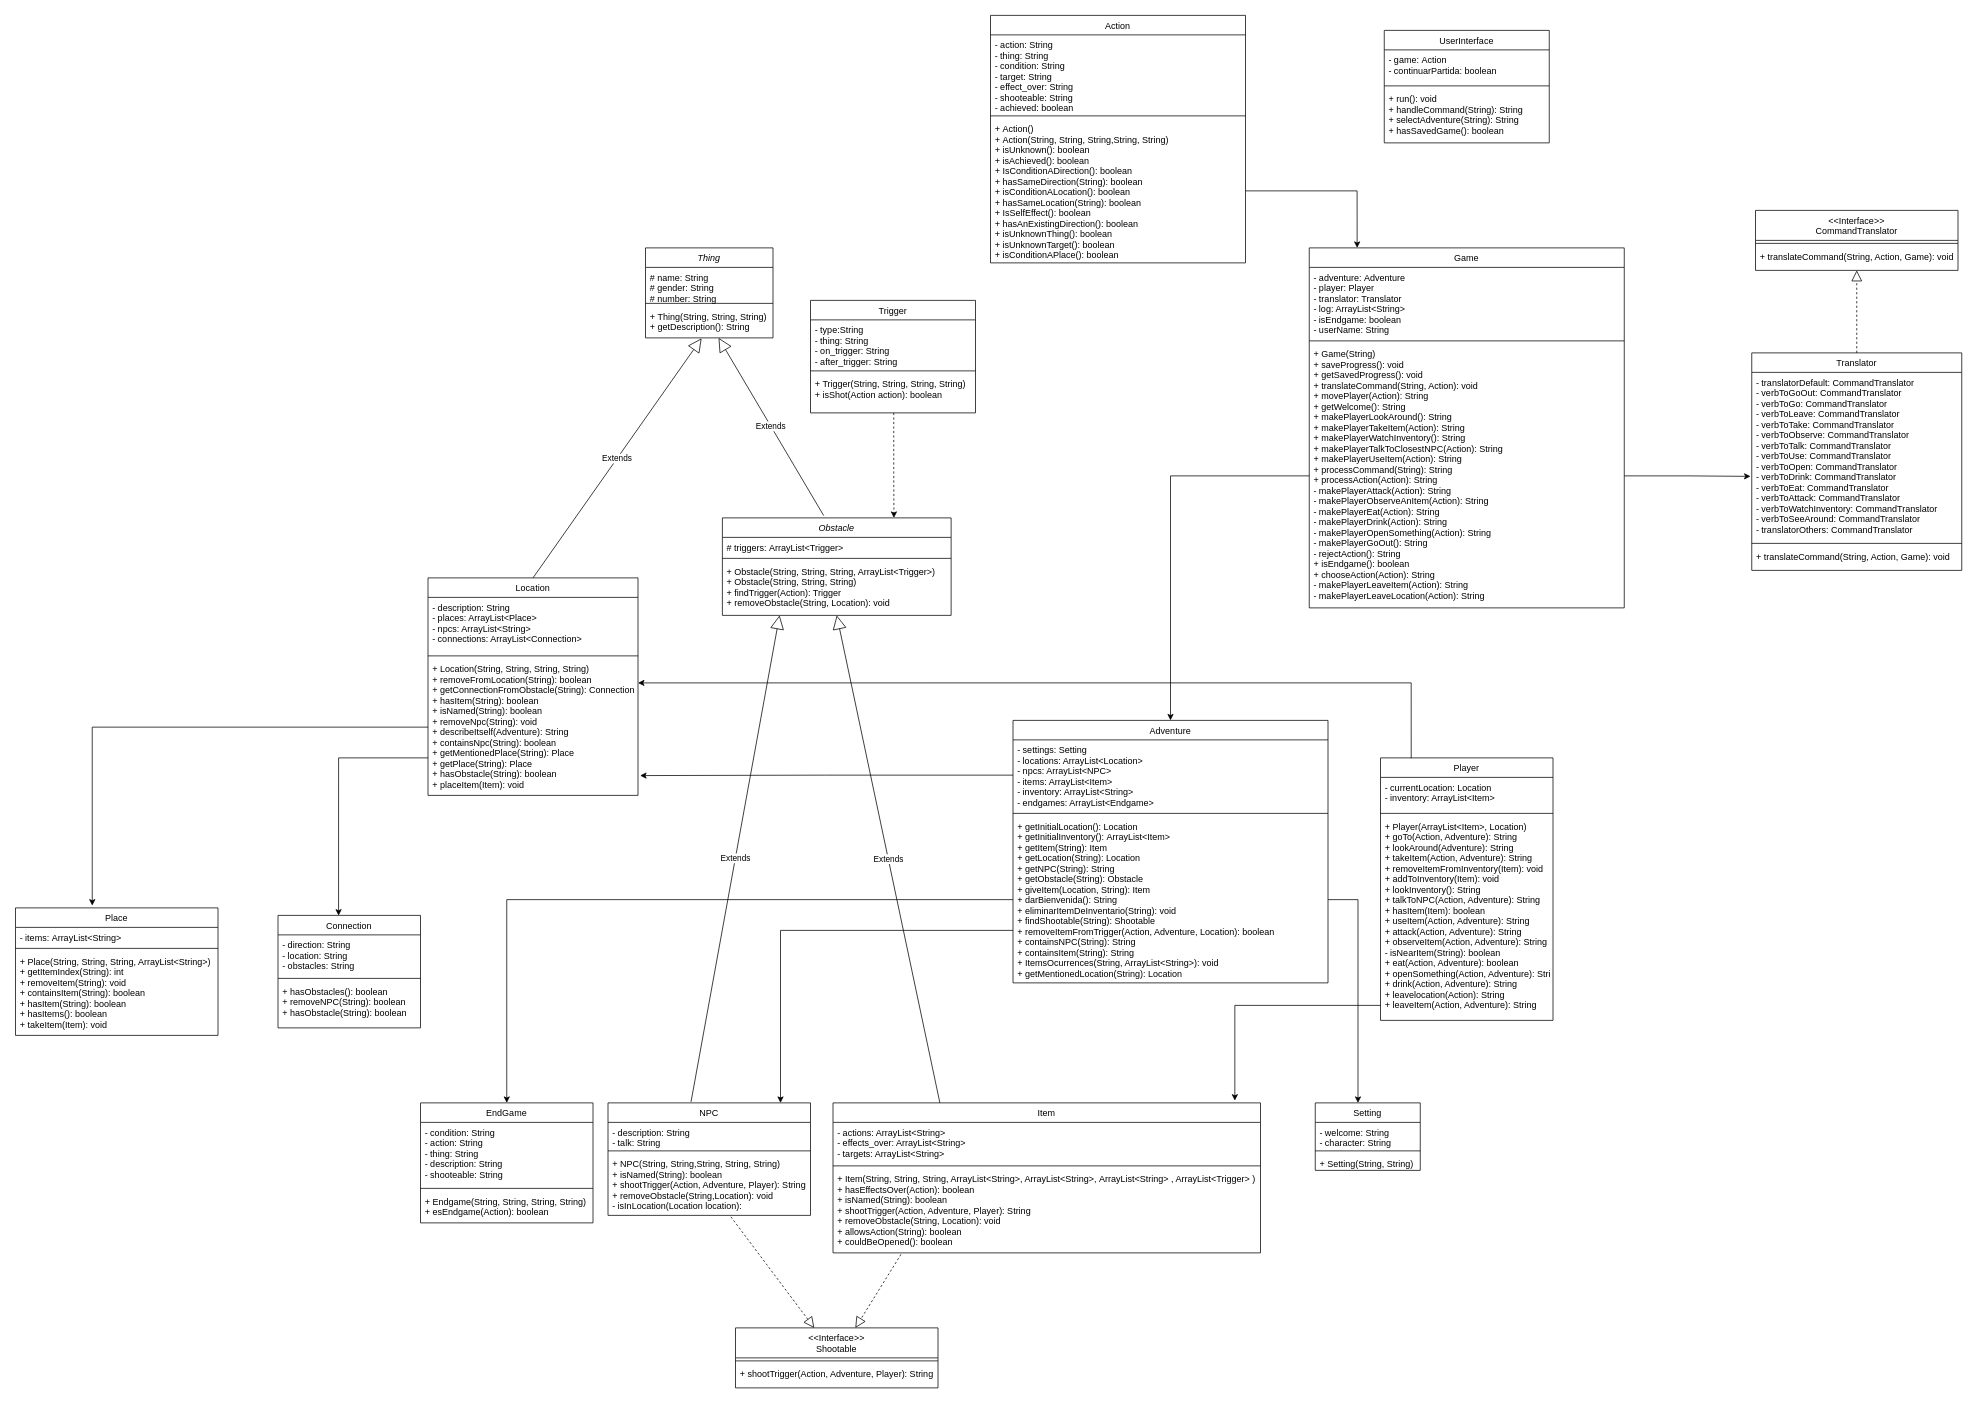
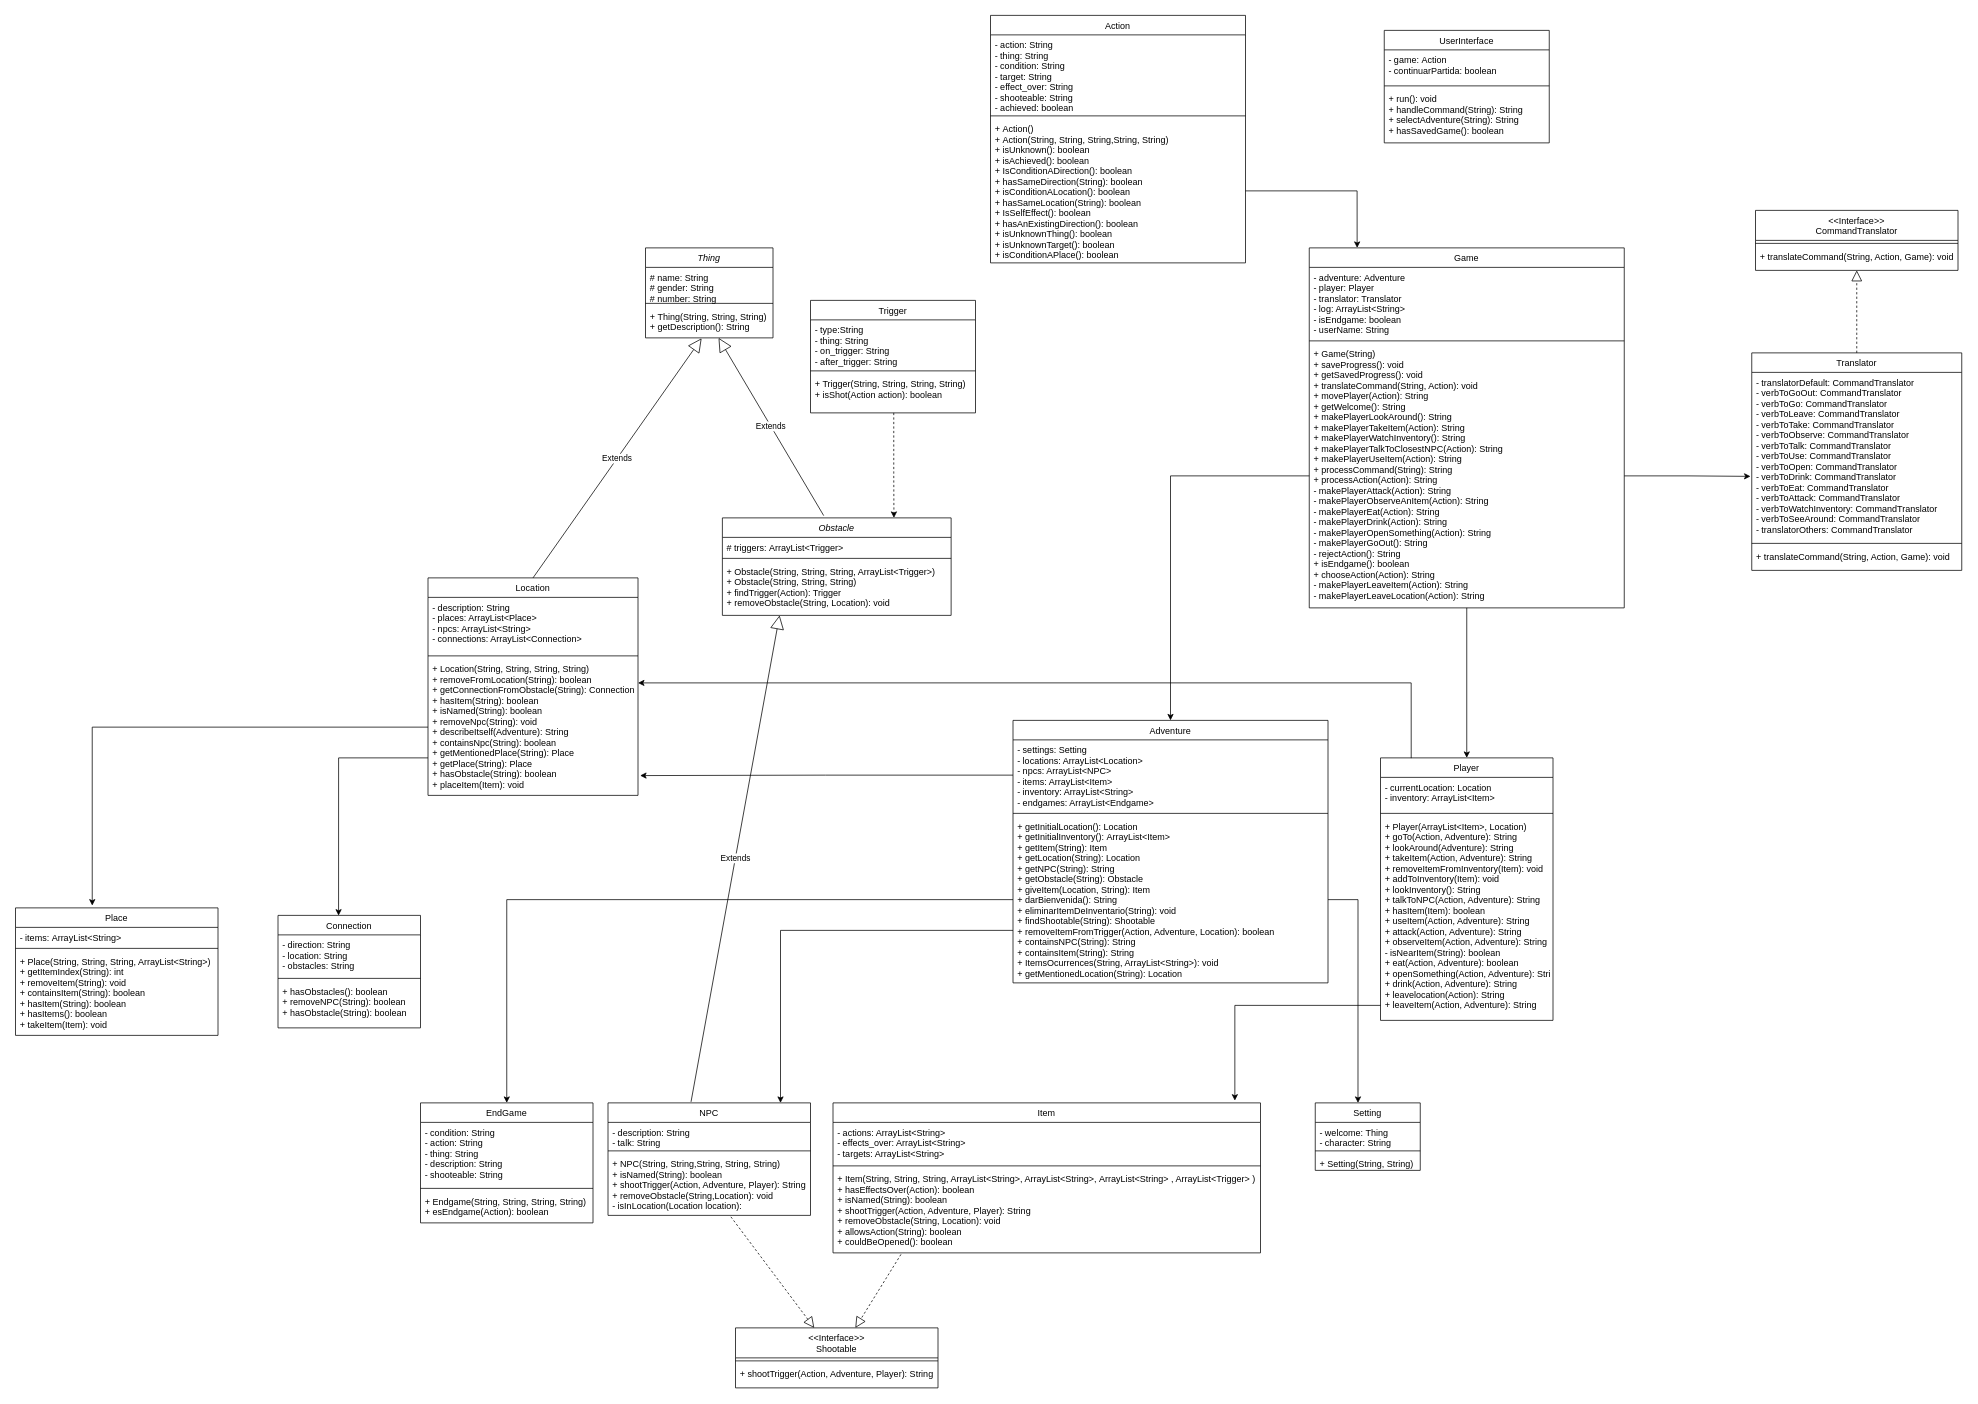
+ <mxCell id="45" style="edgeStyle=orthogonalEdgeStyle;rounded=0;orthogonalLoop=1;jettySize=auto;html=1;" edge="1" parent="1" source="29" target="37"><mxGeometry relative="1" as="geometry" /></mxCell>
- <mxCell id="78" value="Extends" style="endArrow=block;endSize=16;endFill=0;html=1;exitX=0.25;exitY=0;exitDx=0;exitDy=0;entryX=0.5;entryY=1;entryDx=0;entryDy=0;" edge="1" parent="1" source="59" target="55"><mxGeometry width="160" relative="1" as="geometry"><mxPoint x="940" y="1030" as="sourcePoint" /><mxPoint x="1070" y="180" as="targetPoint" /></mxGeometry></mxCell>
- <mxCell id="34" value="- welcome: String&#10;&#09;- character: String " style="text;align=left;verticalAlign=top;spacingLeft=4;spacingRight=4;overflow=hidden;rotatable=0;points=[[0,0.5],[1,0.5]];portConstraint=eastwest;" vertex="1" parent="33"><mxGeometry y="26" width="140" height="34" as="geometry" /></mxCell>
+ <mxCell id="34" value="- welcome: Thing&#10;&#09;- character: String " style="text;align=left;verticalAlign=top;spacingLeft=4;spacingRight=4;overflow=hidden;rotatable=0;points=[[0,0.5],[1,0.5]];portConstraint=eastwest;" vertex="1" parent="33"><mxGeometry y="26" width="140" height="34" as="geometry" /></mxCell>
